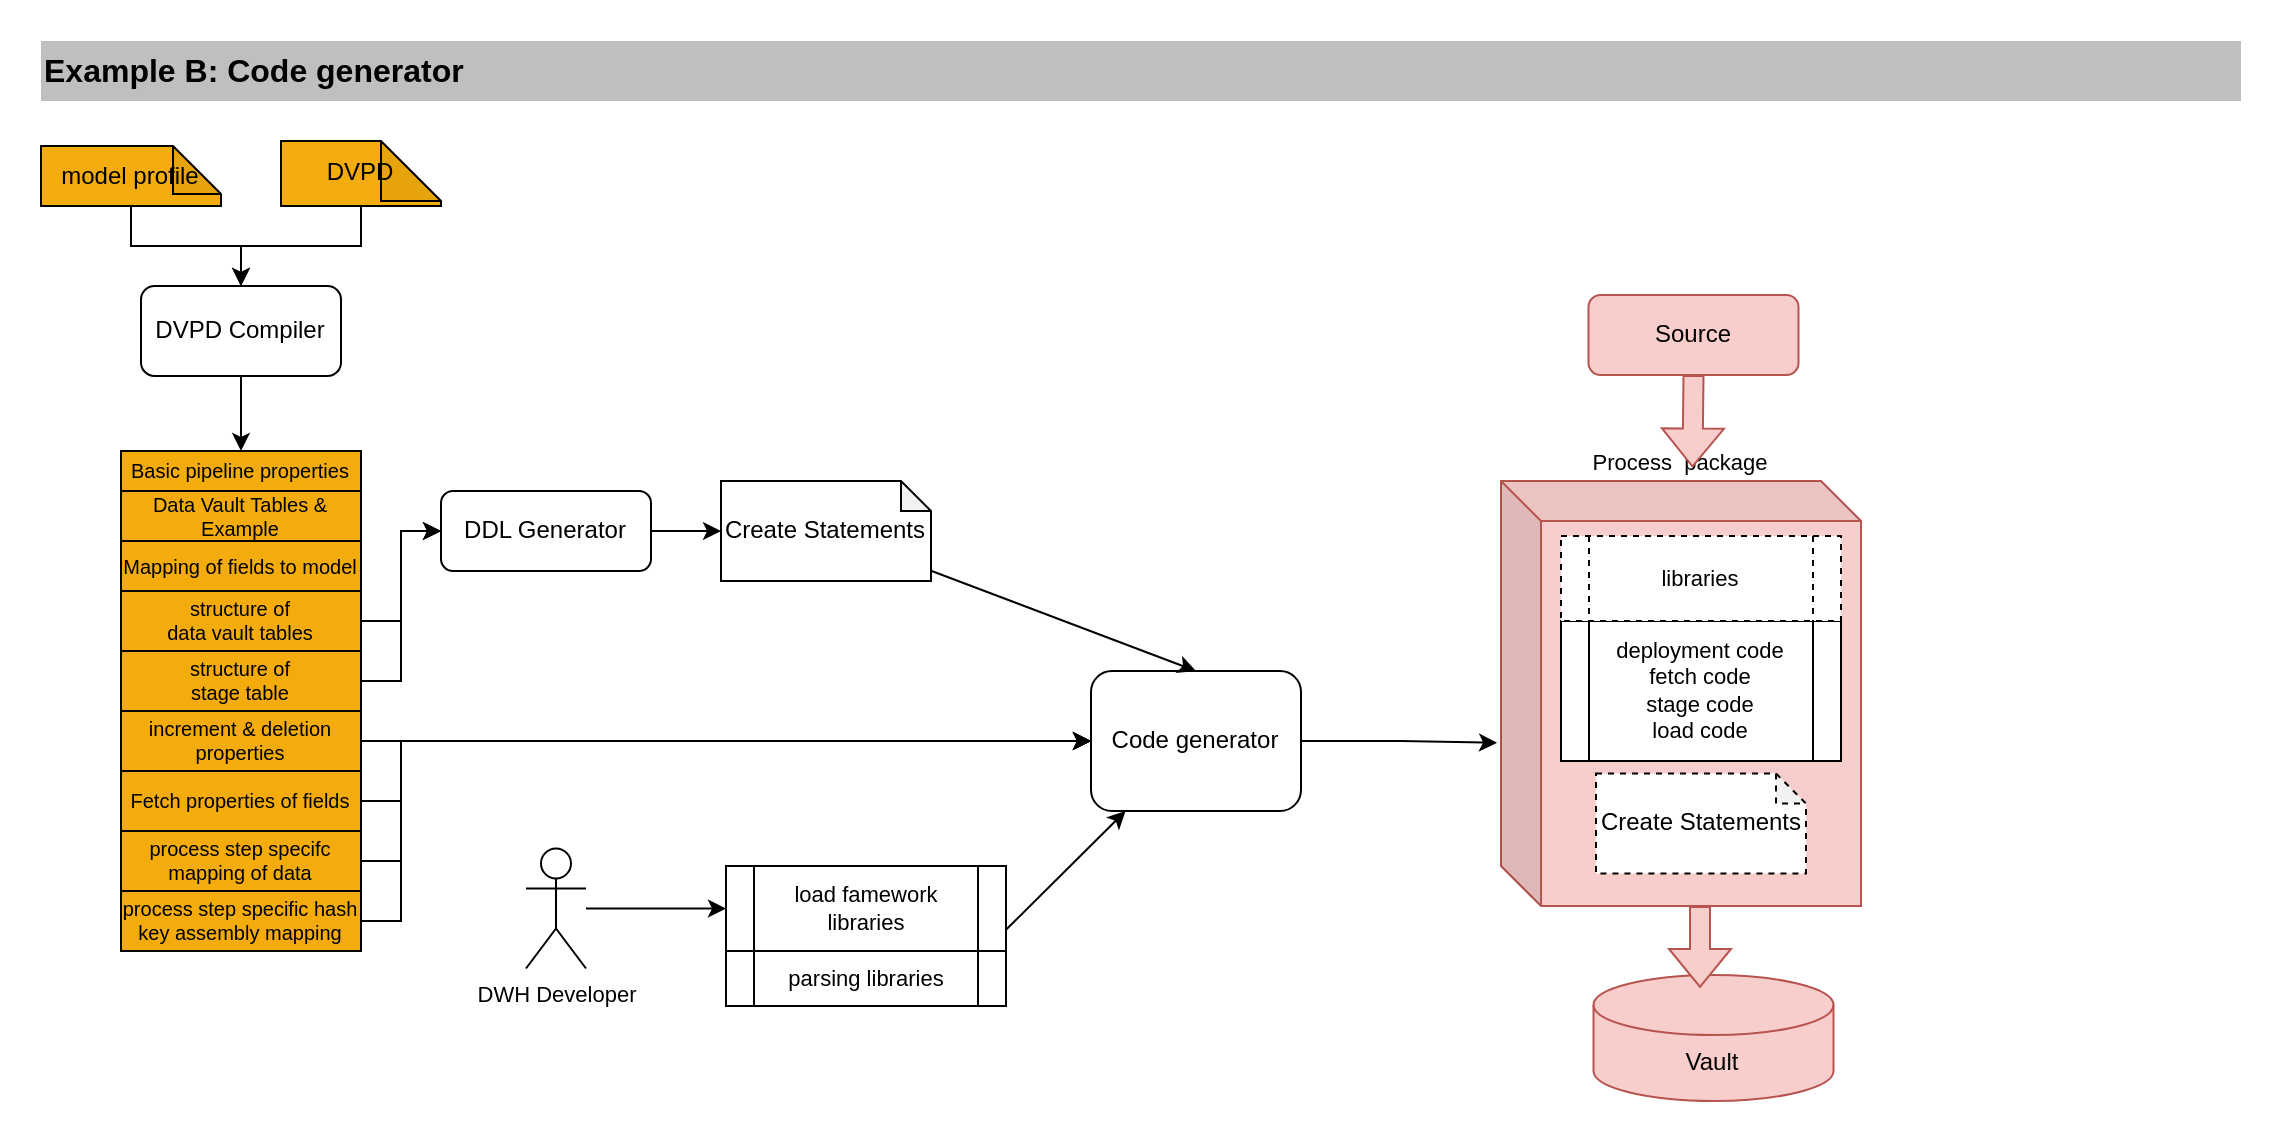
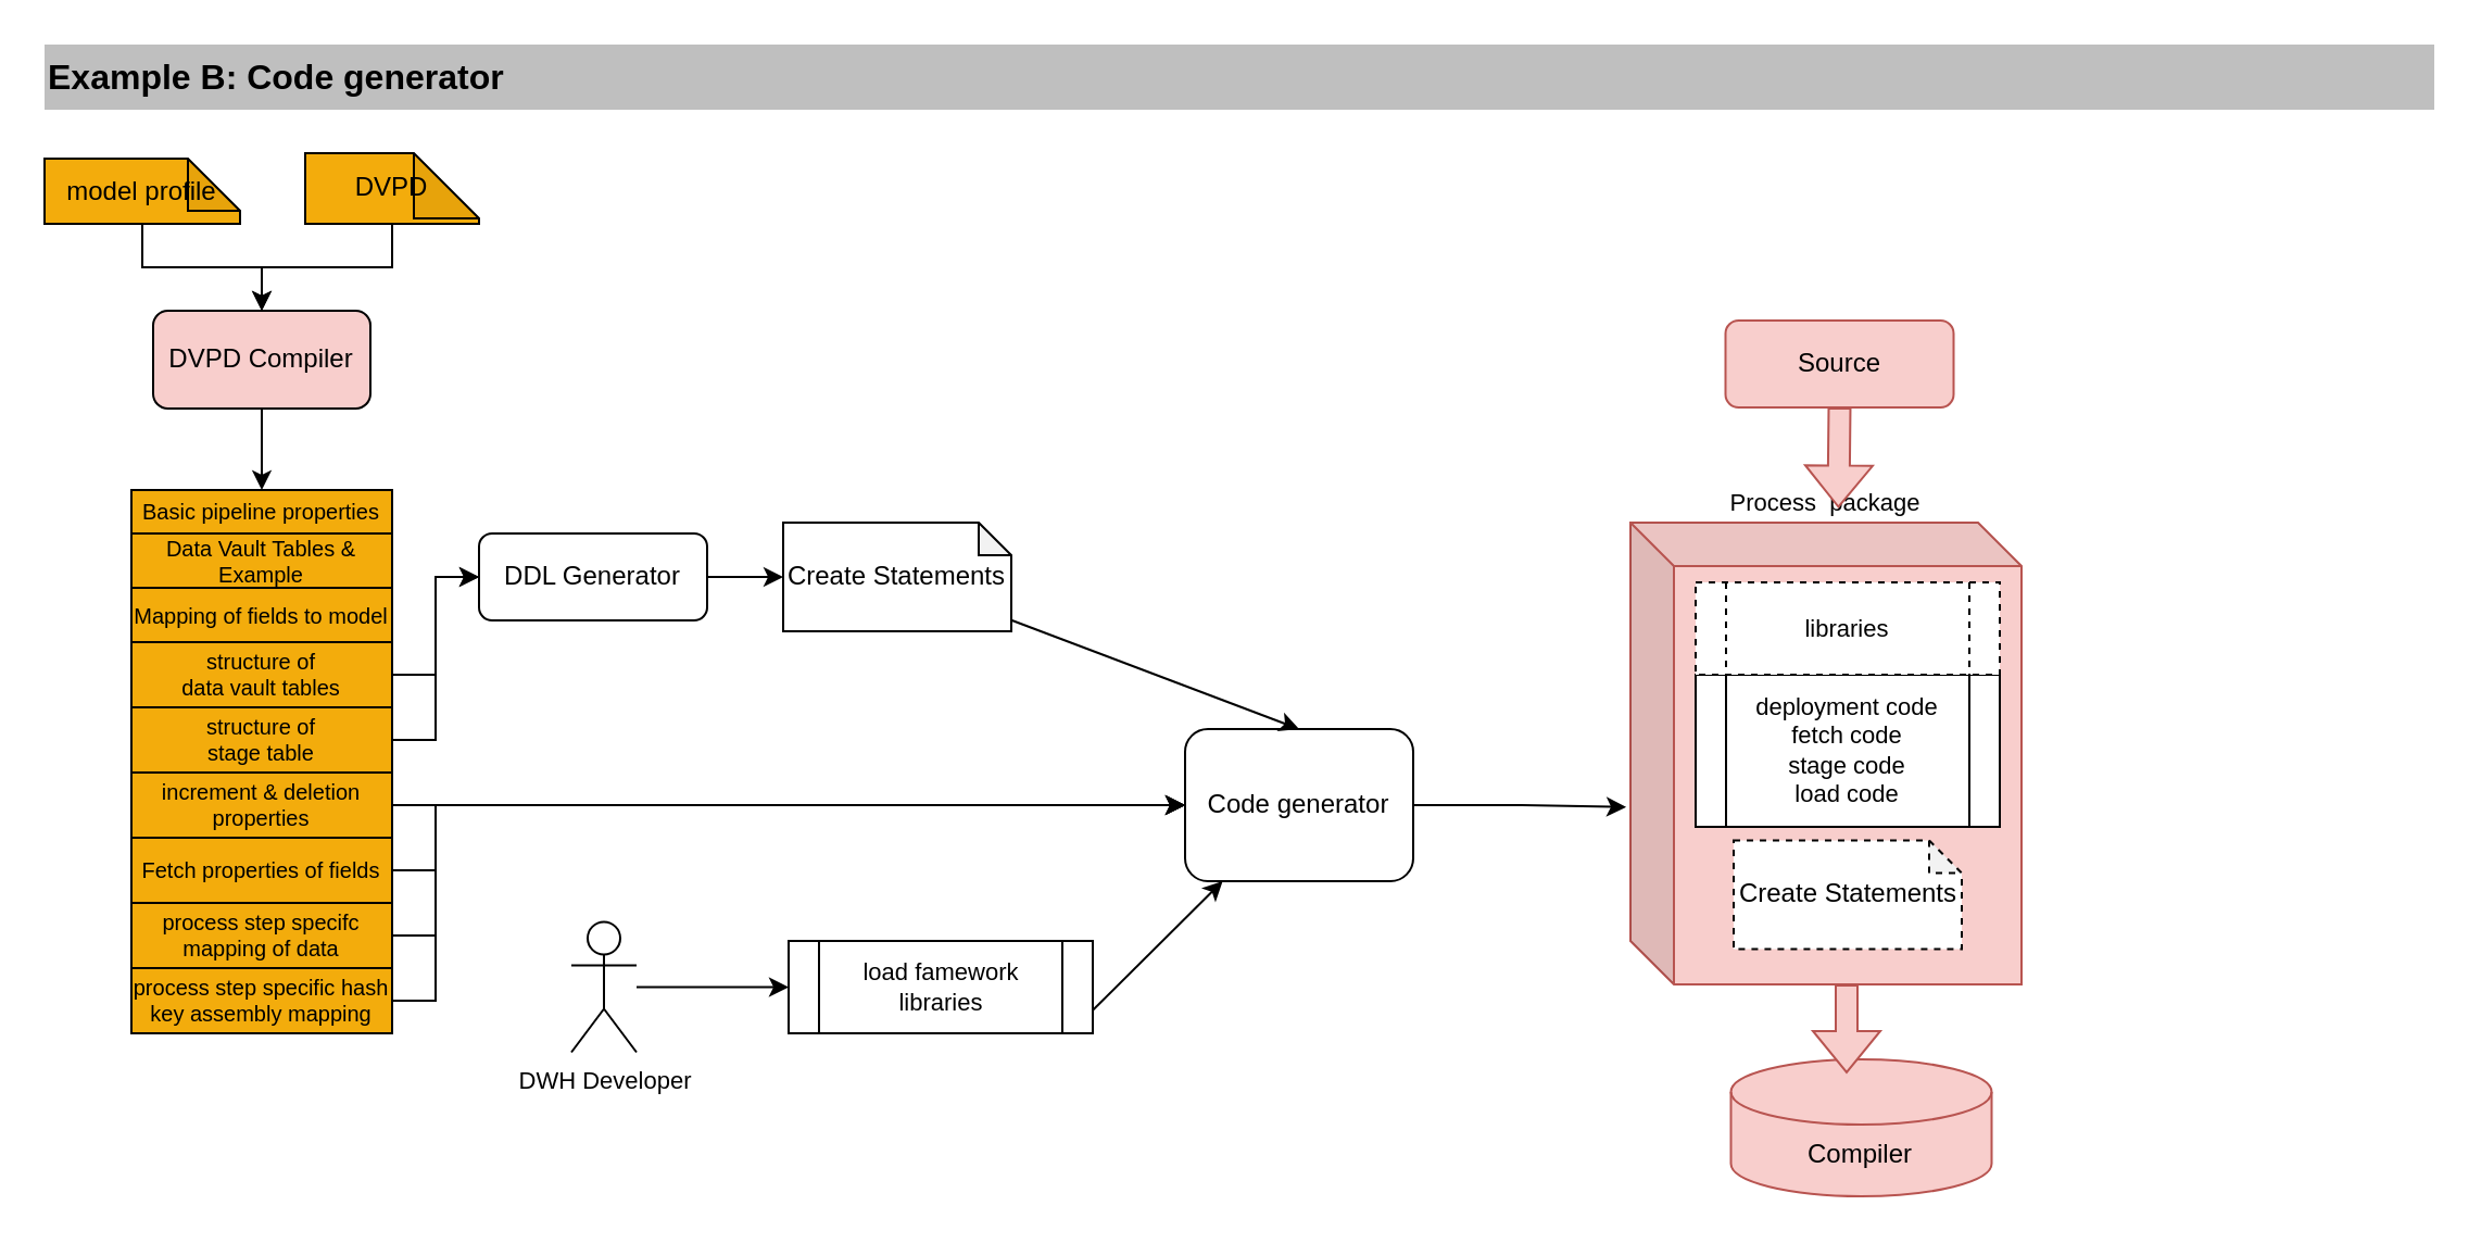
- <mxCell id="9" value="DVPD Compiler" style="rounded=1;whiteSpace=wrap;html=1;" parent="1" vertex="1"><mxGeometry x="70" y="142.5" width="100" height="45" as="geometry" /></mxCell>
+ <mxCell id="9" value="DVPD Compiler" style="rounded=1;whiteSpace=wrap;html=1;fillColor=#f8cecc;" parent="1" vertex="1"><mxGeometry x="70" y="142.5" width="100" height="45" as="geometry" /></mxCell>
- <mxCell id="38" value="parsing libraries" style="shape=process;whiteSpace=wrap;html=1;backgroundOutline=1;fontFamily=Helvetica;fontSize=11;fontColor=default;" parent="1" vertex="1"><mxGeometry x="362.5" y="475" width="140" height="27.5" as="geometry" /></mxCell>
- <mxCell id="42" value="Vault" style="shape=cylinder3;whiteSpace=wrap;html=1;boundedLbl=1;backgroundOutline=1;size=15;rounded=0;strokeColor=#b85450;fontFamily=Helvetica;fontSize=12;fillColor=#f8cecc;" parent="1" vertex="1"><mxGeometry x="796.25" y="487" width="120" height="63" as="geometry" /></mxCell>
+ <mxCell id="42" value="Compiler" style="shape=cylinder3;whiteSpace=wrap;html=1;boundedLbl=1;backgroundOutline=1;size=15;rounded=0;strokeColor=#b85450;fontFamily=Helvetica;fontSize=12;fillColor=#f8cecc;" parent="1" vertex="1"><mxGeometry x="796.25" y="487" width="120" height="63" as="geometry" /></mxCell>
